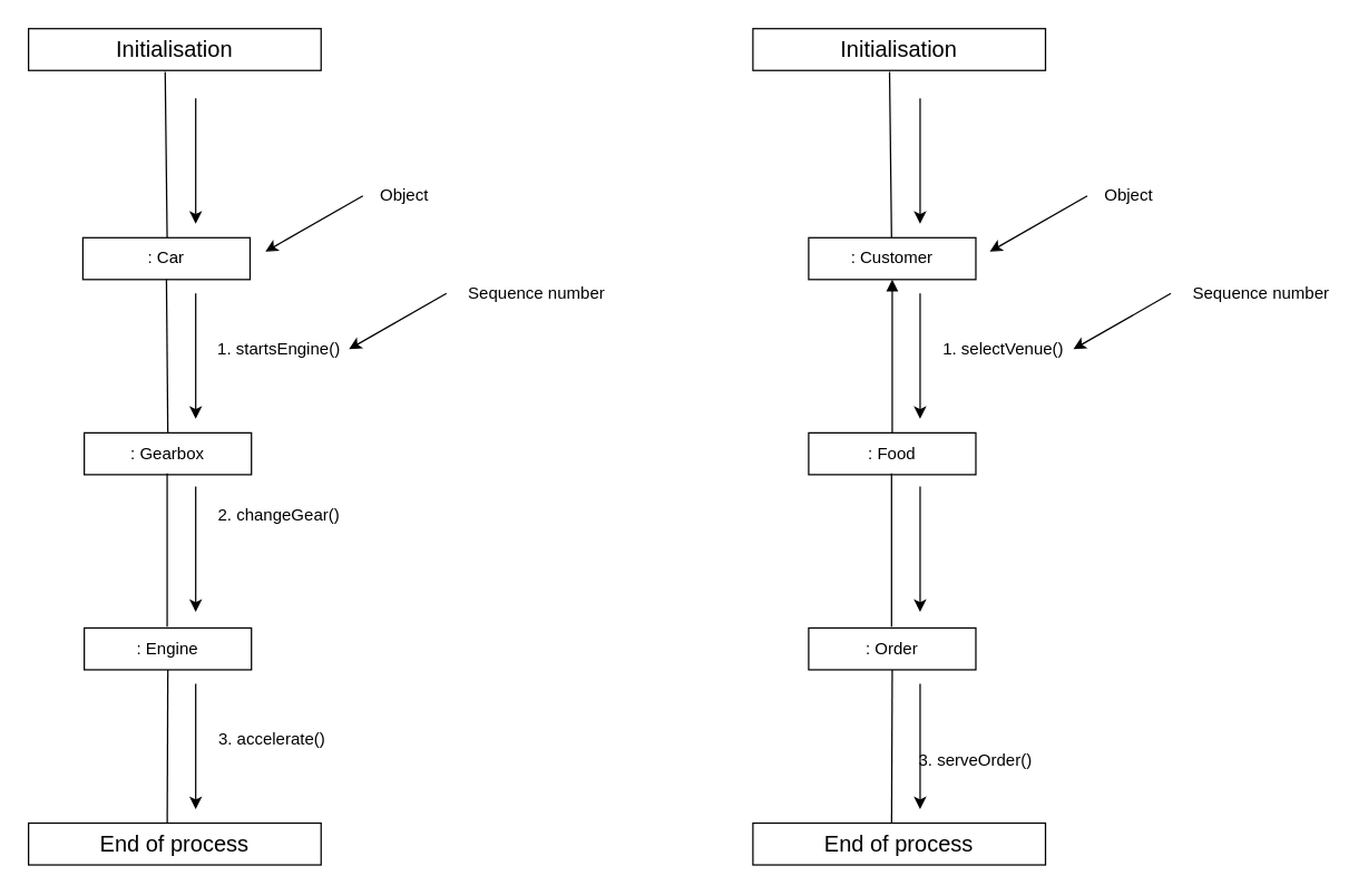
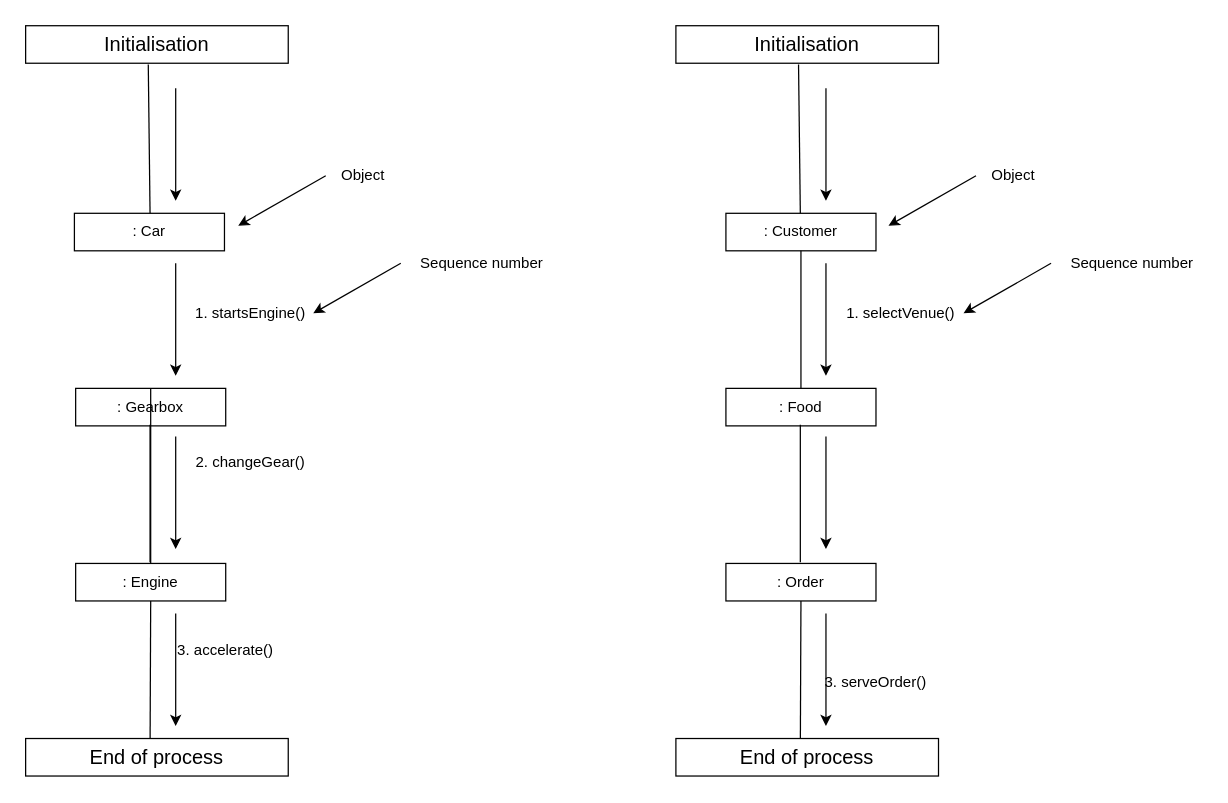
- <mxCell id="28" value="" style="endArrow=block;html=1;entryX=0.5;entryY=1;entryDx=0;entryDy=0;exitX=0.5;exitY=0;exitDx=0;exitDy=0;" parent="1" source="25" target="26" edge="1"><mxGeometry width="50" height="50" relative="1" as="geometry"><mxPoint x="920" y="330" as="sourcePoint" /><mxPoint x="970" y="280" as="targetPoint" /></mxGeometry></mxCell>
+ <mxCell id="28" value="" style="endArrow=none;html=1;entryX=0.5;entryY=1;entryDx=0;entryDy=0;exitX=0.5;exitY=0;exitDx=0;exitDy=0;" parent="1" source="25" target="26" edge="1"><mxGeometry width="50" height="50" relative="1" as="geometry"><mxPoint x="920" y="330" as="sourcePoint" /><mxPoint x="970" y="280" as="targetPoint" /></mxGeometry></mxCell>
- <mxCell id="8" value="" style="endArrow=none;html=1;entryX=0.5;entryY=1;entryDx=0;entryDy=0;exitX=0.5;exitY=0;exitDx=0;exitDy=0;" parent="1" source="5" target="6" edge="1"><mxGeometry width="50" height="50" relative="1" as="geometry"><mxPoint x="400" y="330" as="sourcePoint" /><mxPoint x="450" y="280" as="targetPoint" /></mxGeometry></mxCell>
+ <mxCell id="8" value="" style="endArrow=none;html=1;exitX=0.5;exitY=0;exitDx=0;exitDy=0;" parent="1" source="5" target="4" edge="1"><mxGeometry width="50" height="50" relative="1" as="geometry"><mxPoint x="400" y="330" as="sourcePoint" /><mxPoint x="450" y="280" as="targetPoint" /></mxGeometry></mxCell>
- <mxCell id="21" value="3. accelerate()" style="text;html=1;strokeColor=none;fillColor=none;align=center;verticalAlign=middle;whiteSpace=wrap;rounded=0;" parent="1" vertex="1"><mxGeometry x="150" y="520" width="90" height="20" as="geometry" /></mxCell>
+ <mxCell id="21" value="3. accelerate()" style="text;html=1;strokeColor=none;fillColor=none;align=center;verticalAlign=middle;whiteSpace=wrap;rounded=0;" parent="1" vertex="1"><mxGeometry x="135" y="510" width="90" height="20" as="geometry" /></mxCell>
